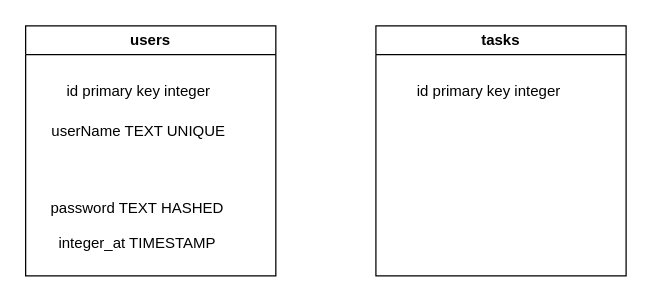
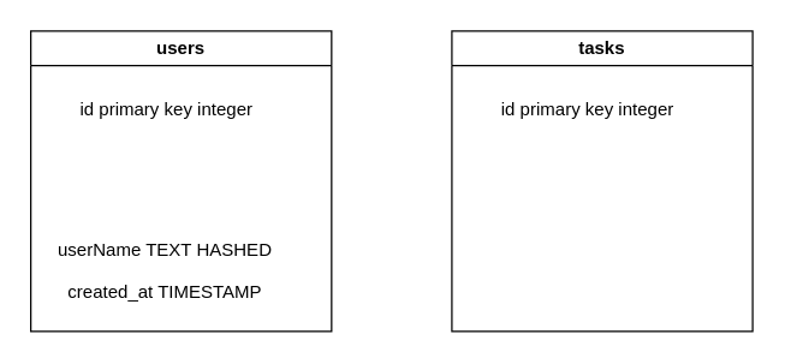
- <mxCell id="4" value="userName TEXT UNIQUE" style="text;html=1;align=center;verticalAlign=middle;resizable=0;points=[];autosize=1;strokeColor=none;fillColor=none;" vertex="1" parent="1"><mxGeometry x="30" y="90" width="160" height="30" as="geometry" /></mxCell>
- <mxCell id="5" value="password TEXT HASHED" style="text;html=1;align=center;verticalAlign=middle;resizable=0;points=[];autosize=1;strokeColor=none;fillColor=none;" vertex="1" parent="1"><mxGeometry x="29" y="151" width="160" height="30" as="geometry" /></mxCell>
+ <mxCell id="5" value="userName TEXT HASHED" style="text;html=1;align=center;verticalAlign=middle;resizable=0;points=[];autosize=1;strokeColor=none;fillColor=none;" vertex="1" parent="1"><mxGeometry x="29" y="151" width="160" height="30" as="geometry" /></mxCell>
- <mxCell id="8" value="integer_at TIMESTAMP" style="text;html=1;align=center;verticalAlign=middle;resizable=0;points=[];autosize=1;strokeColor=none;fillColor=none;" vertex="1" parent="1"><mxGeometry x="34" y="179" width="150" height="30" as="geometry" /></mxCell>
+ <mxCell id="8" value="created_at TIMESTAMP" style="text;html=1;align=center;verticalAlign=middle;resizable=0;points=[];autosize=1;strokeColor=none;fillColor=none;" vertex="1" parent="1"><mxGeometry x="34" y="179" width="150" height="30" as="geometry" /></mxCell>
